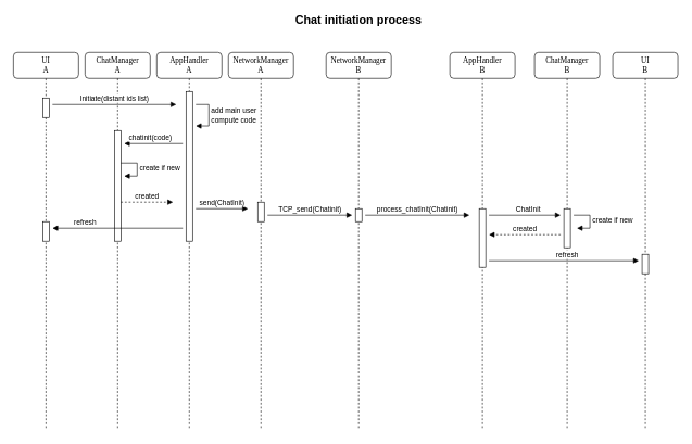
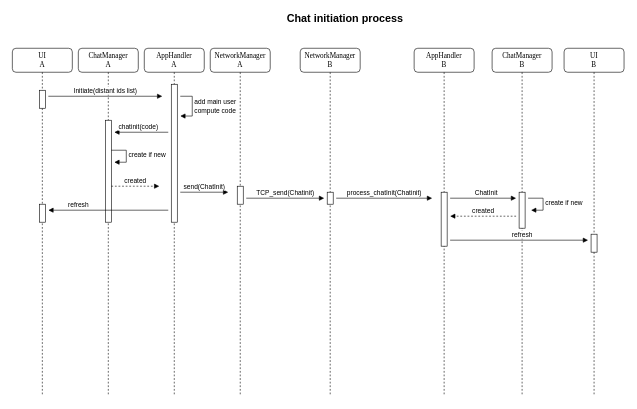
- <mxCell id="32" value="&lt;font style=&quot;font-size: 18px&quot;&gt;&lt;b&gt;Chat initiation process&lt;/b&gt;&lt;/font&gt;" style="text;html=1;strokeColor=none;fillColor=none;align=center;verticalAlign=middle;whiteSpace=wrap;rounded=0;" vertex="1" parent="1"><mxGeometry x="380" y="20" width="340" height="20" as="geometry" /></mxCell>
+ <mxCell id="32" value="&lt;font style=&quot;font-size: 18px&quot;&gt;&lt;b&gt;Chat initiation process&lt;/b&gt;&lt;/font&gt;" style="text;html=1;strokeColor=none;fillColor=none;align=center;verticalAlign=middle;whiteSpace=wrap;rounded=0;" vertex="1" parent="1"><mxGeometry x="405" y="20" width="340" height="20" as="geometry" /></mxCell>
